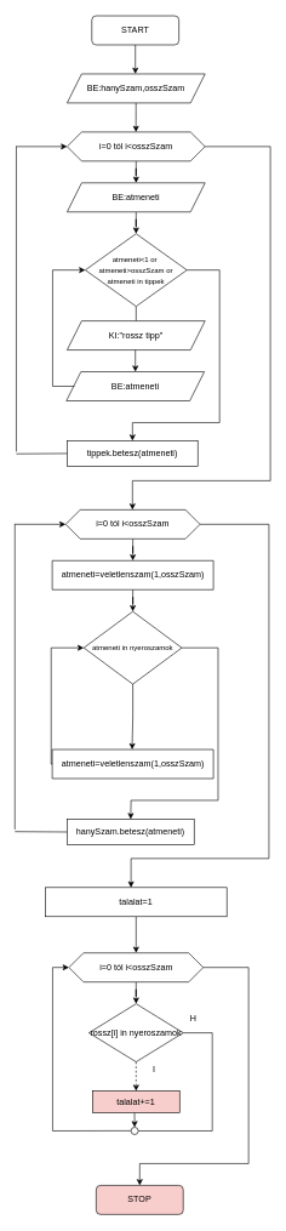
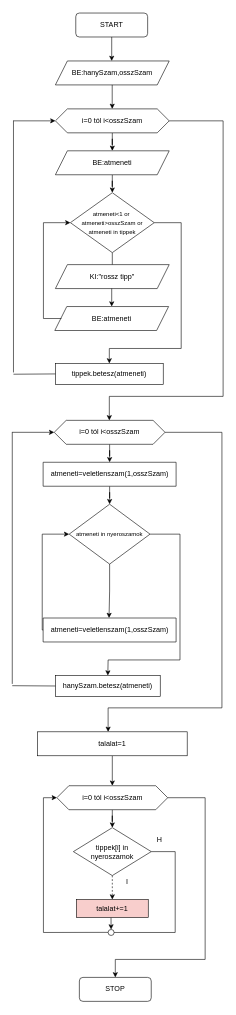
- <mxCell id="56" value="rossz[i] in nyeroszamok" style="rhombus;whiteSpace=wrap;html=1;" vertex="1" parent="1"><mxGeometry x="122" y="1380" width="130" height="80" as="geometry" /></mxCell>
+ <mxCell id="56" value="tippek[i] in nyeroszamok" style="rhombus;whiteSpace=wrap;html=1;" vertex="1" parent="1"><mxGeometry x="122" y="1380" width="130" height="80" as="geometry" /></mxCell>
- <mxCell id="71" value="STOP" style="rounded=1;whiteSpace=wrap;html=1;fillColor=#f8cecc;" vertex="1" parent="1"><mxGeometry x="132" y="1630" width="120" height="40" as="geometry" /></mxCell>
+ <mxCell id="71" value="STOP" style="rounded=1;whiteSpace=wrap;html=1;" vertex="1" parent="1"><mxGeometry x="132" y="1630" width="120" height="40" as="geometry" /></mxCell>
